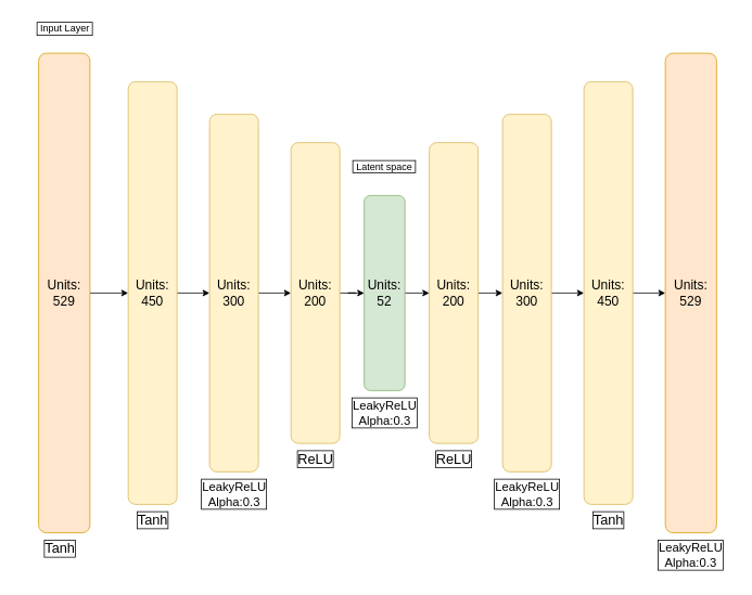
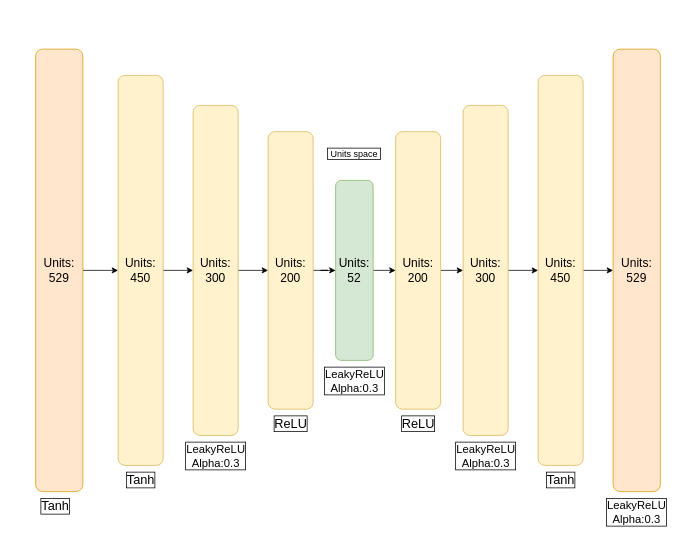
- <mxCell id="19" value="&amp;nbsp;Input Layer&amp;nbsp;" style="text;html=1;align=center;verticalAlign=middle;resizable=0;points=[];autosize=1;strokeColor=none;fillColor=none;labelBorderColor=default;" vertex="1" parent="1"><mxGeometry x="33.5" y="20" width="90" height="30" as="geometry" /></mxCell>
- <mxCell id="20" value="&lt;div style=&quot;&quot;&gt;&lt;span style=&quot;background-color: initial;&quot;&gt;&amp;nbsp;Latent space&amp;nbsp;&lt;/span&gt;&lt;/div&gt;" style="text;whiteSpace=wrap;html=1;fontColor=#000000;align=center;labelBorderColor=default;" vertex="1" parent="1"><mxGeometry x="427" y="190" width="90" height="40" as="geometry" /></mxCell>
+ <mxCell id="20" value="&lt;div style=&quot;&quot;&gt;&lt;span style=&quot;background-color: initial;&quot;&gt;&amp;nbsp;Units space&amp;nbsp;&lt;/span&gt;&lt;/div&gt;" style="text;whiteSpace=wrap;html=1;fontColor=#000000;align=center;labelBorderColor=default;" vertex="1" parent="1"><mxGeometry x="427" y="190" width="90" height="40" as="geometry" /></mxCell>
